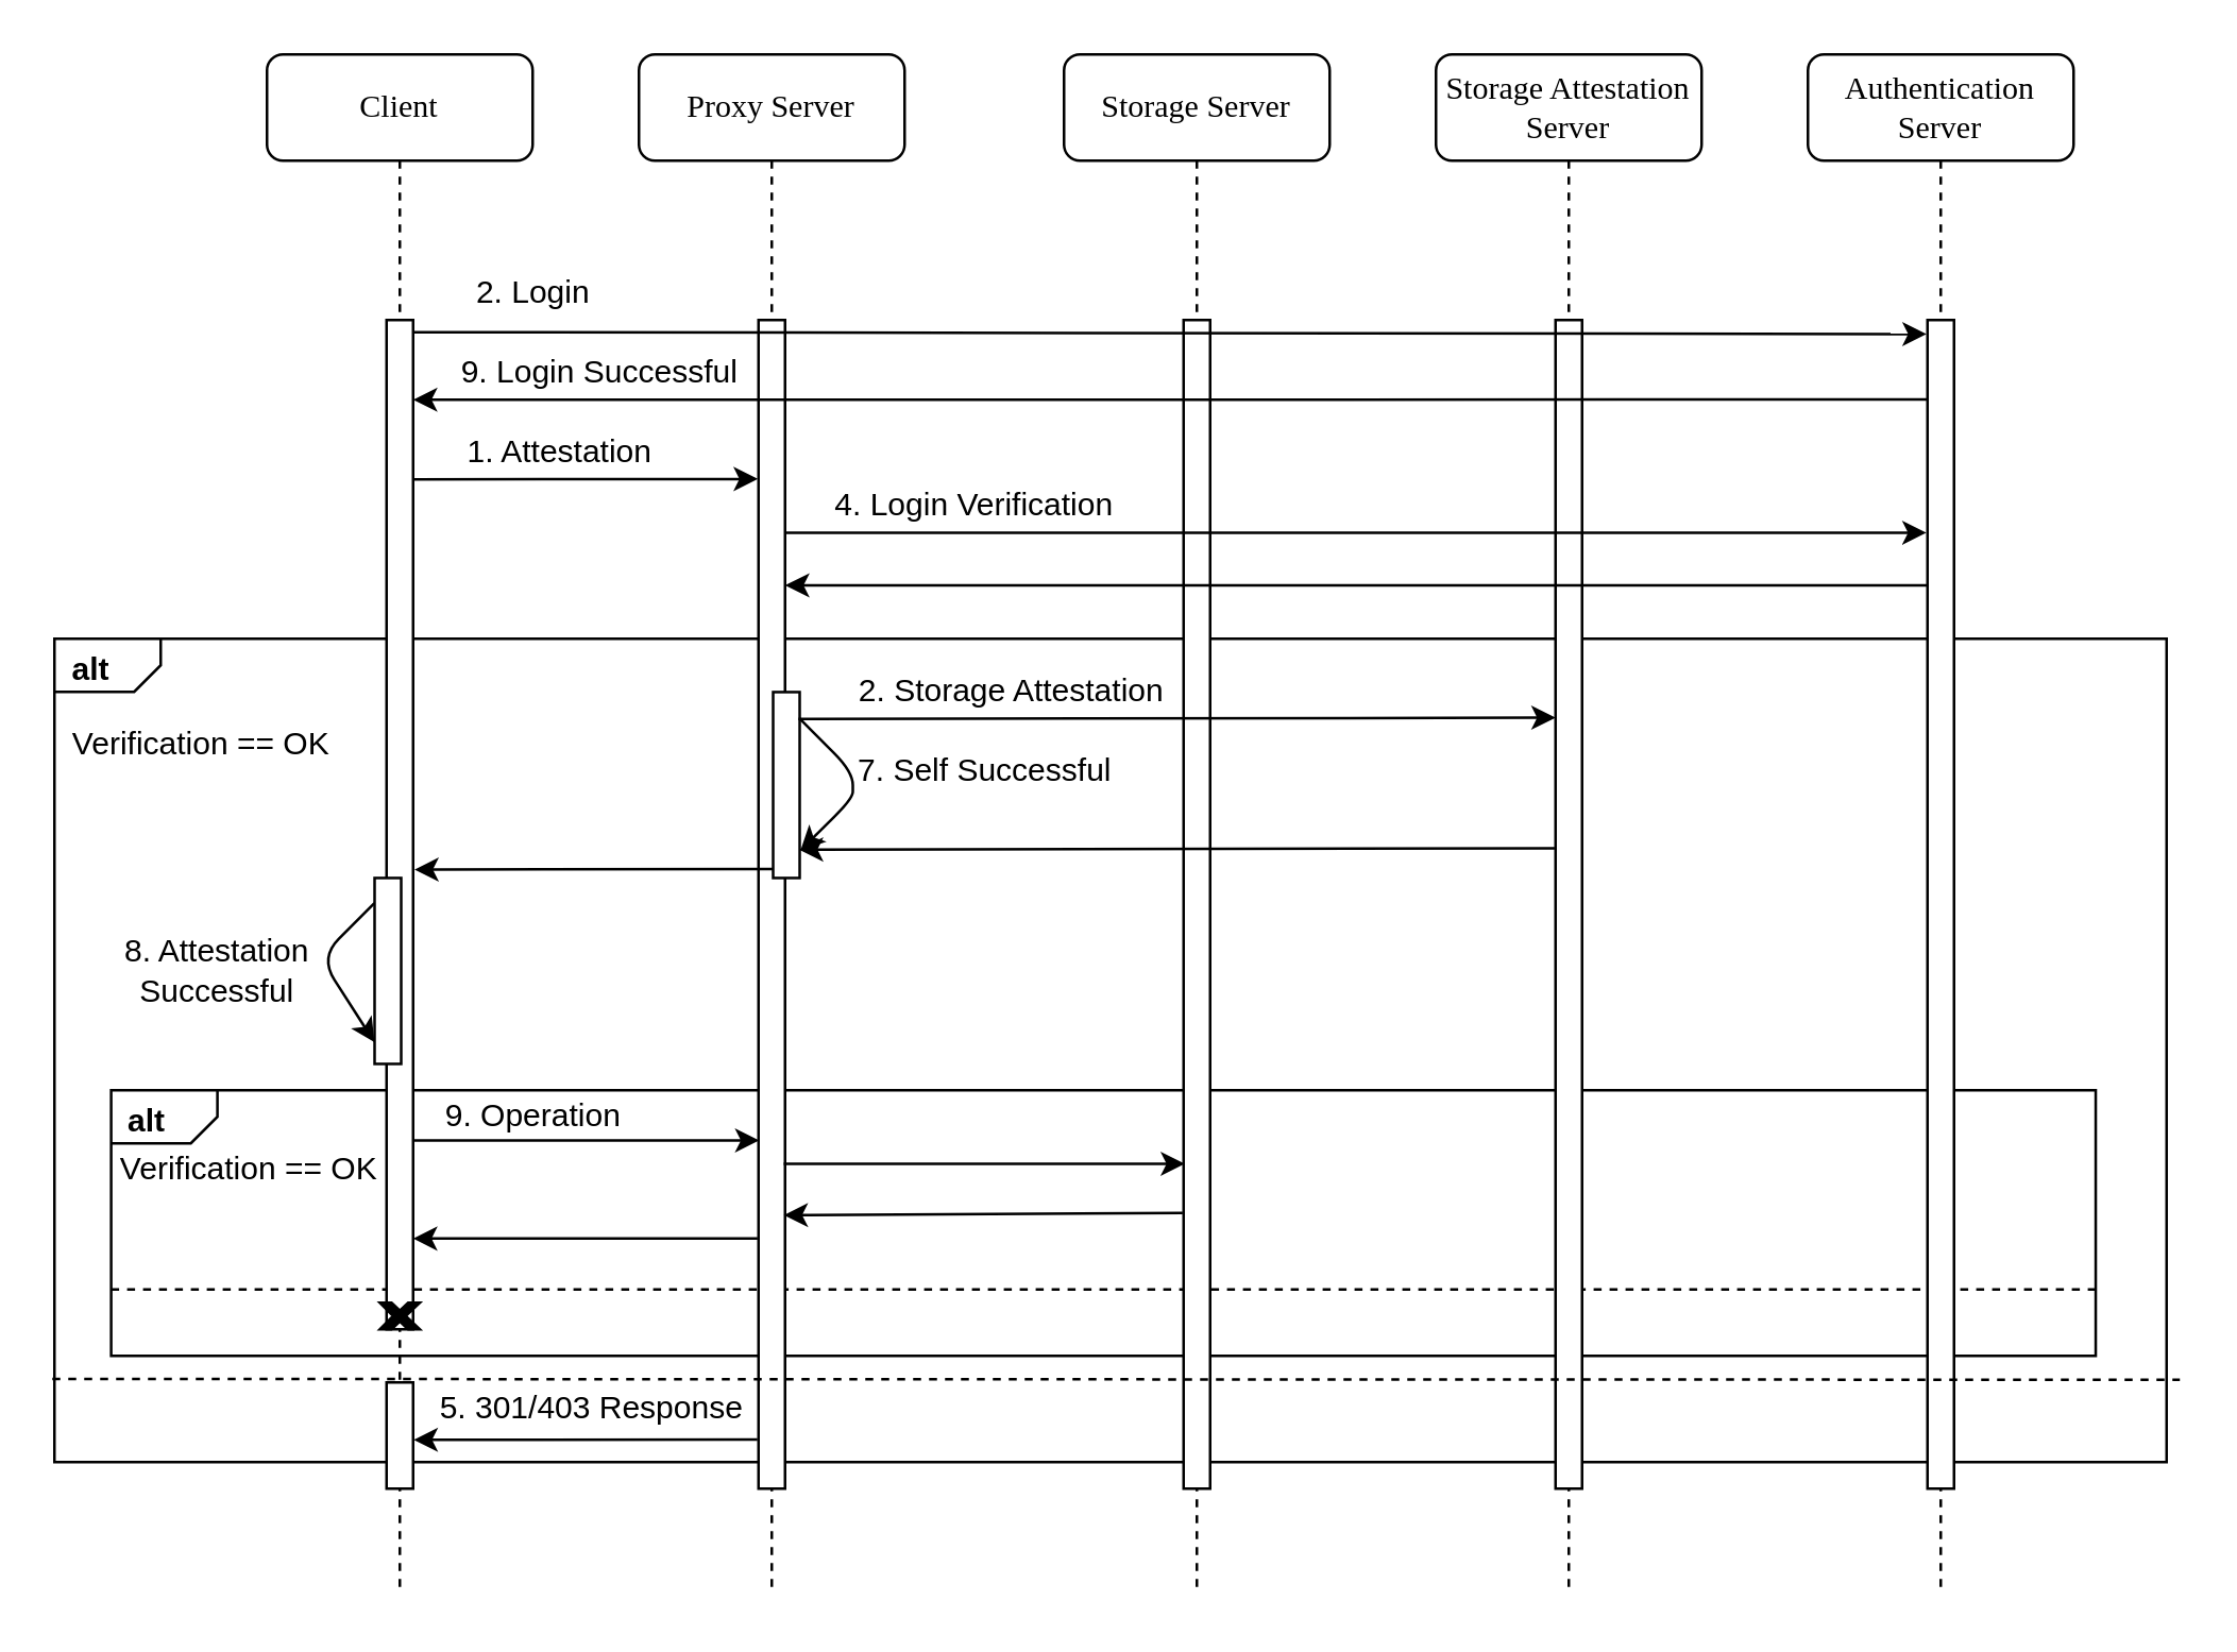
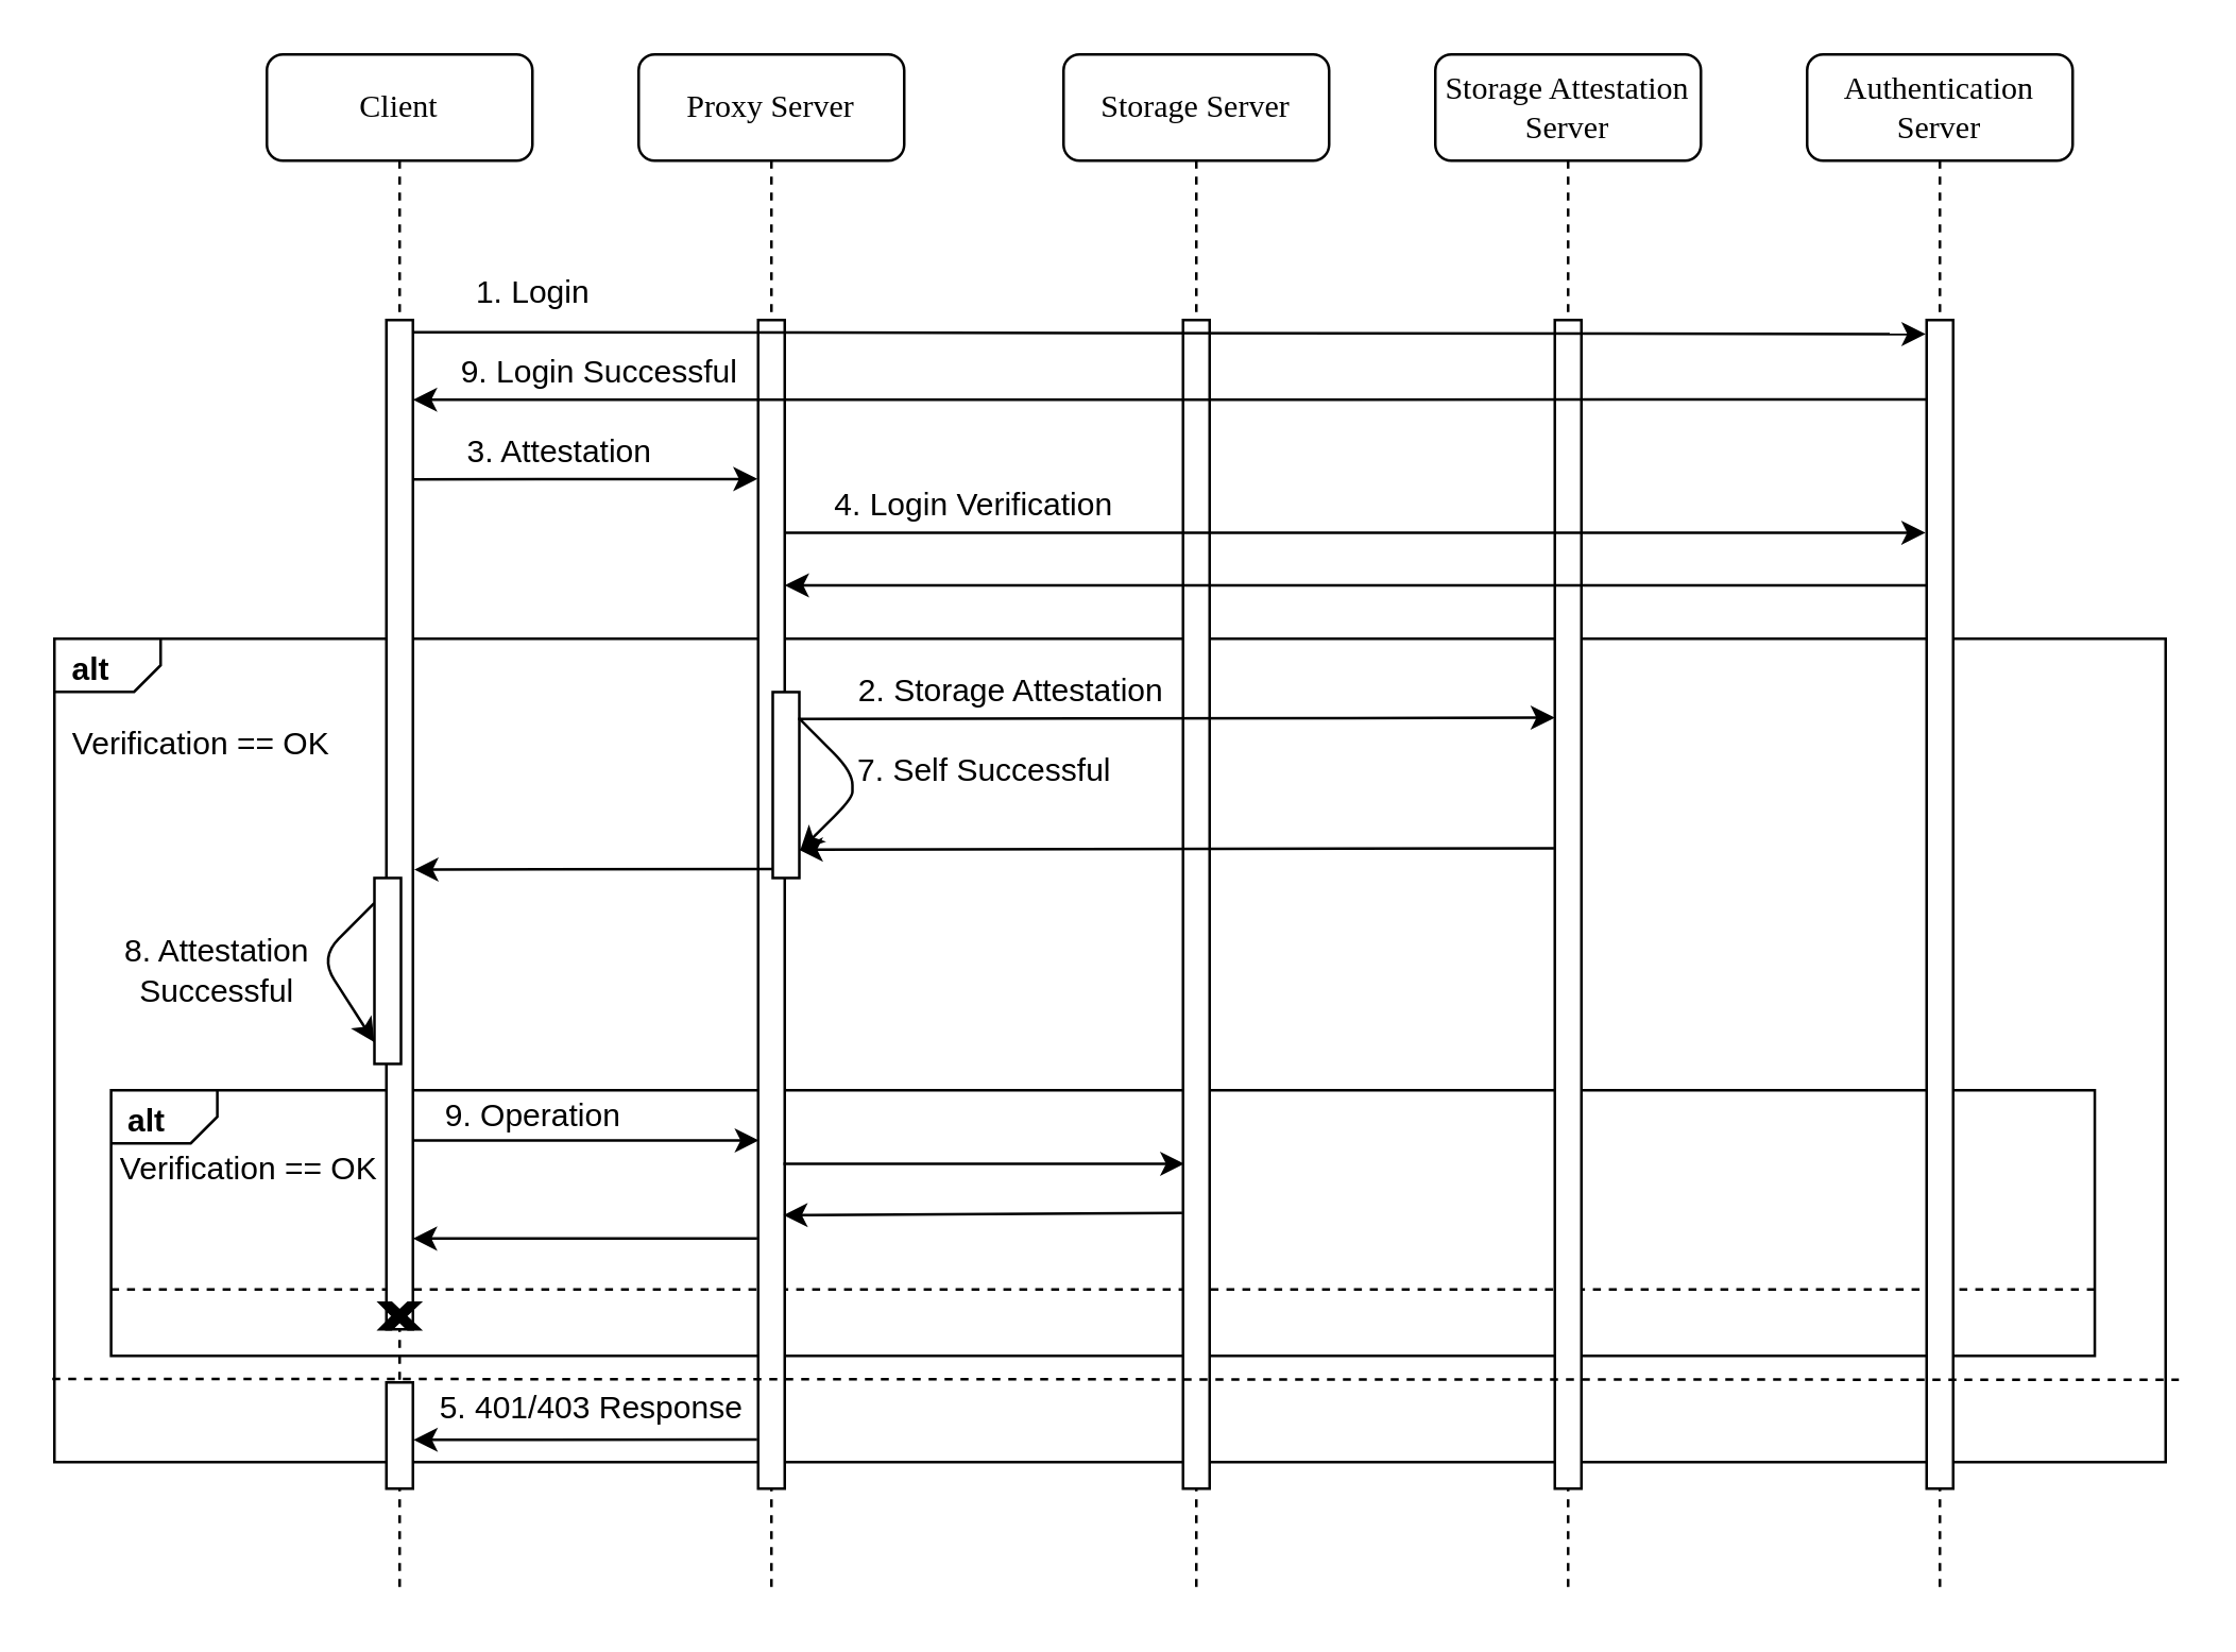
- <mxCell id="43" value="2. Login" style="text;html=1;align=center;verticalAlign=middle;resizable=0;points=[];autosize=1;" vertex="1" parent="1"><mxGeometry x="170" y="100" width="60" height="20" as="geometry" /></mxCell>
+ <mxCell id="43" value="1. Login" style="text;html=1;align=center;verticalAlign=middle;resizable=0;points=[];autosize=1;" vertex="1" parent="1"><mxGeometry x="170" y="100" width="60" height="20" as="geometry" /></mxCell>
- <mxCell id="45" value="1. Attestation" style="text;html=1;align=center;verticalAlign=middle;resizable=0;points=[];autosize=1;" vertex="1" parent="1"><mxGeometry x="170" y="160" width="80" height="20" as="geometry" /></mxCell>
+ <mxCell id="45" value="3. Attestation" style="text;html=1;align=center;verticalAlign=middle;resizable=0;points=[];autosize=1;" vertex="1" parent="1"><mxGeometry x="170" y="160" width="80" height="20" as="geometry" /></mxCell>
- <mxCell id="10" value="5. 301/403 Response" style="text;html=1;align=center;verticalAlign=middle;resizable=0;points=[];autosize=1;" vertex="1" parent="2"><mxGeometry x="136.775" y="280" width="130" height="20" as="geometry" /></mxCell>
+ <mxCell id="10" value="5. 401/403 Response" style="text;html=1;align=center;verticalAlign=middle;resizable=0;points=[];autosize=1;" vertex="1" parent="2"><mxGeometry x="136.775" y="280" width="130" height="20" as="geometry" /></mxCell>
